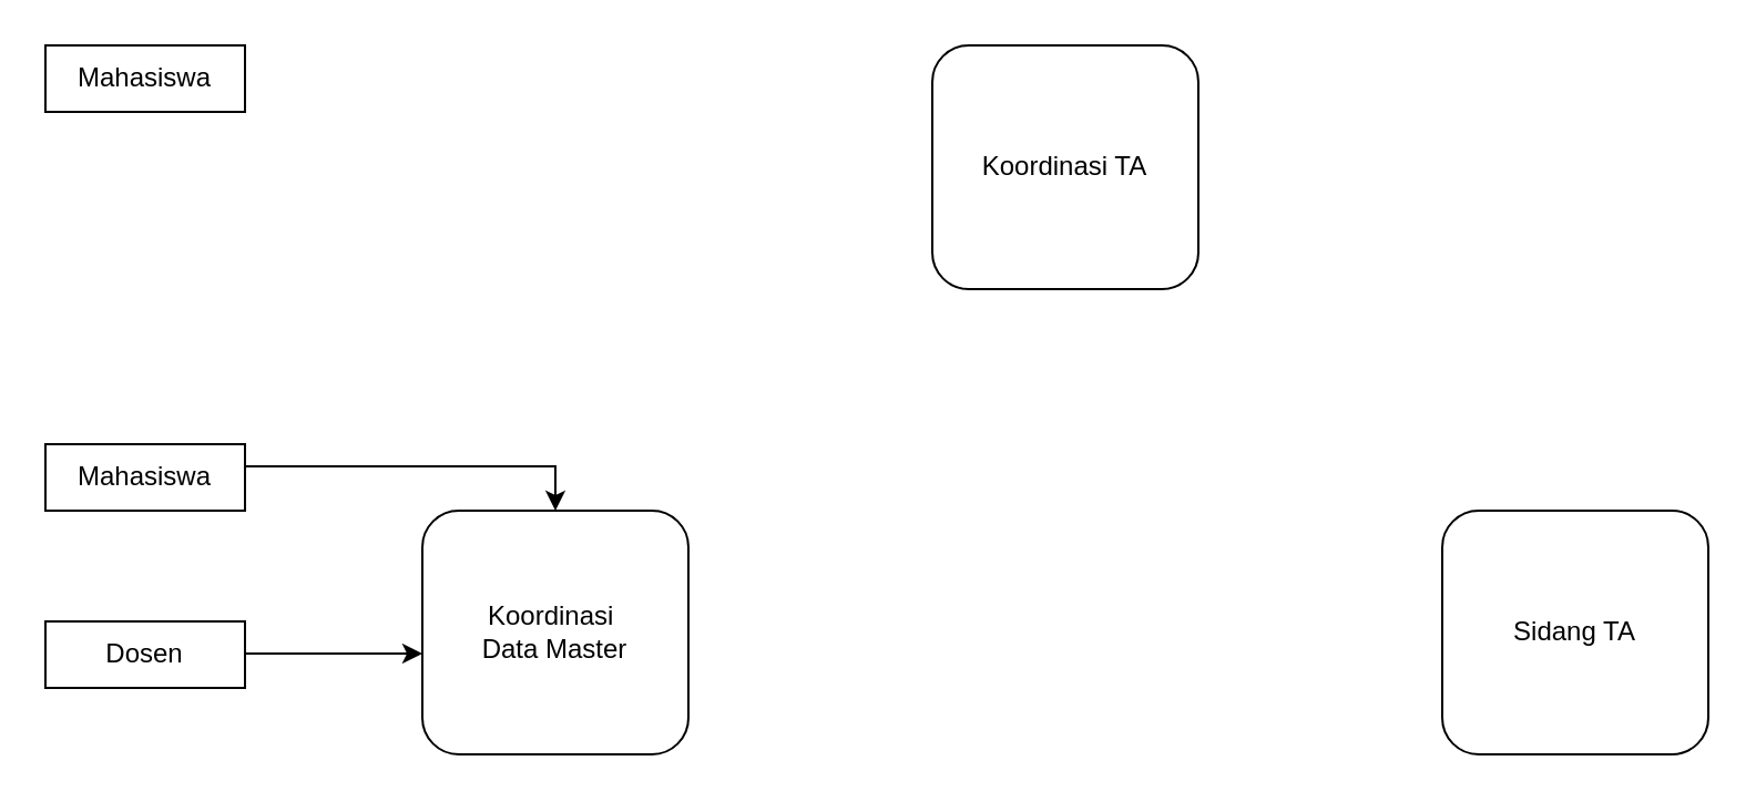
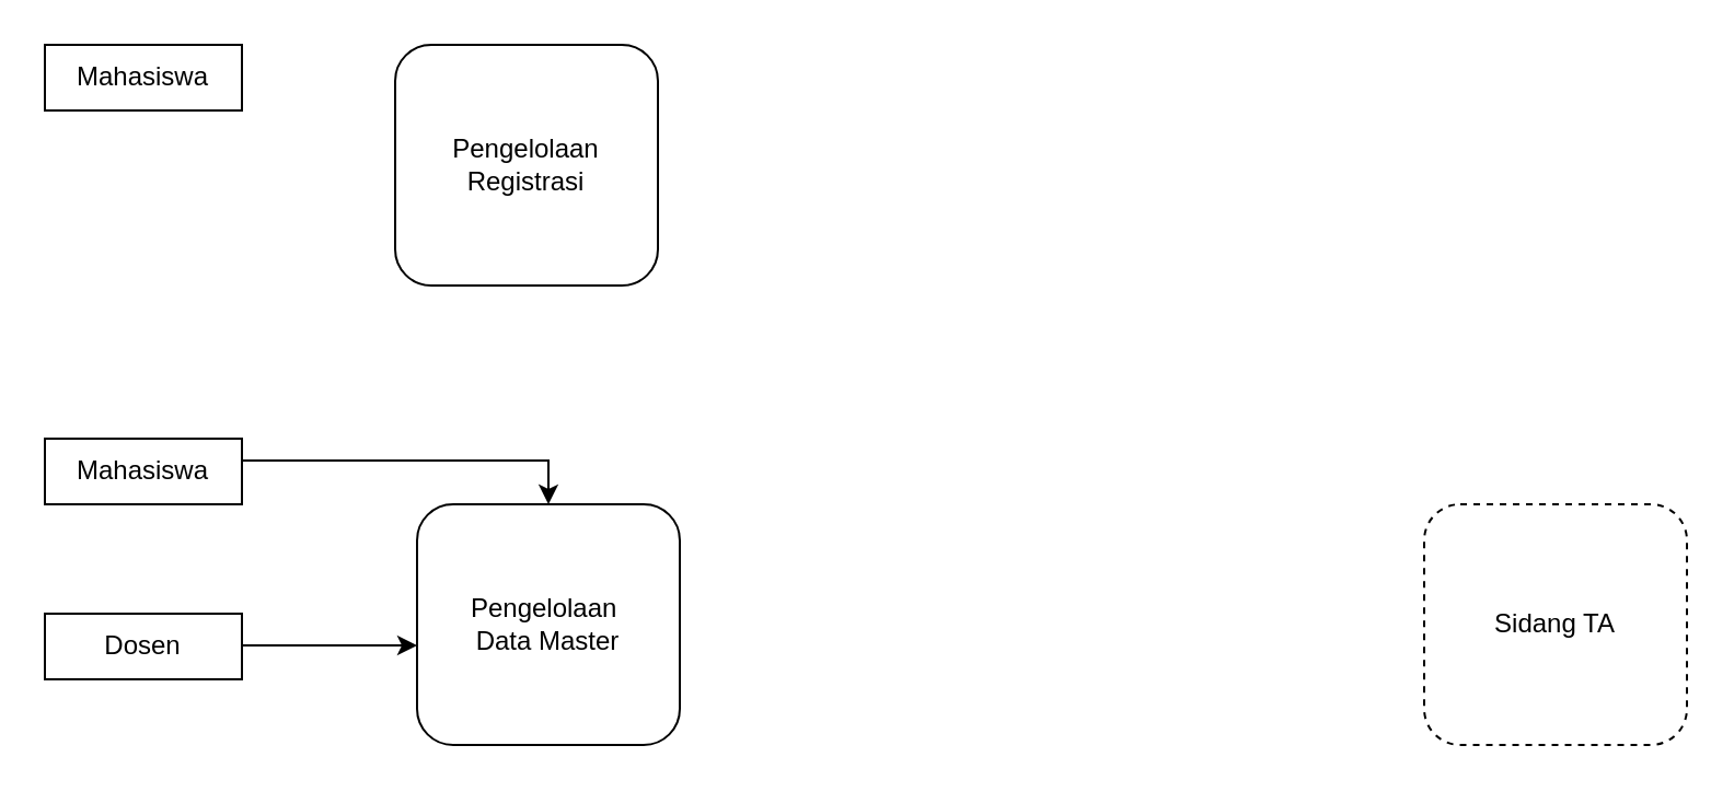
+ <mxCell id="2" value="Pengelolaan&lt;div&gt;Registrasi&lt;/div&gt;" style="rounded=1;whiteSpace=wrap;html=1;" vertex="1" parent="1"><mxGeometry x="180" y="20" width="120" height="110" as="geometry" /></mxCell>
- <mxCell id="3" value="Koordinasi TA" style="rounded=1;whiteSpace=wrap;html=1;" vertex="1" parent="1"><mxGeometry x="420" y="20" width="120" height="110" as="geometry" /></mxCell>
- <mxCell id="5" value="Koordinasi&amp;nbsp;&lt;div&gt;Data Master&lt;/div&gt;" style="rounded=1;whiteSpace=wrap;html=1;" vertex="1" parent="1"><mxGeometry x="190" y="230" width="120" height="110" as="geometry" /></mxCell>
+ <mxCell id="5" value="Pengelolaan&amp;nbsp;&lt;div&gt;Data Master&lt;/div&gt;" style="rounded=1;whiteSpace=wrap;html=1;" vertex="1" parent="1"><mxGeometry x="190" y="230" width="120" height="110" as="geometry" /></mxCell>
- <mxCell id="4" value="Sidang TA" style="rounded=1;whiteSpace=wrap;html=1;" vertex="1" parent="1"><mxGeometry x="650" y="230" width="120" height="110" as="geometry" /></mxCell>
+ <mxCell id="4" value="Sidang TA" style="rounded=1;whiteSpace=wrap;html=1;dashed=1;" vertex="1" parent="1"><mxGeometry x="650" y="230" width="120" height="110" as="geometry" /></mxCell>
